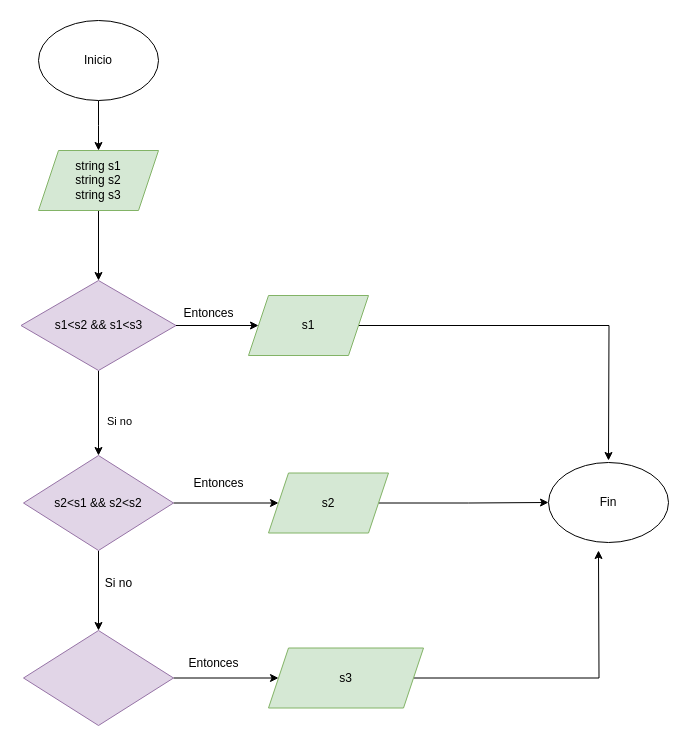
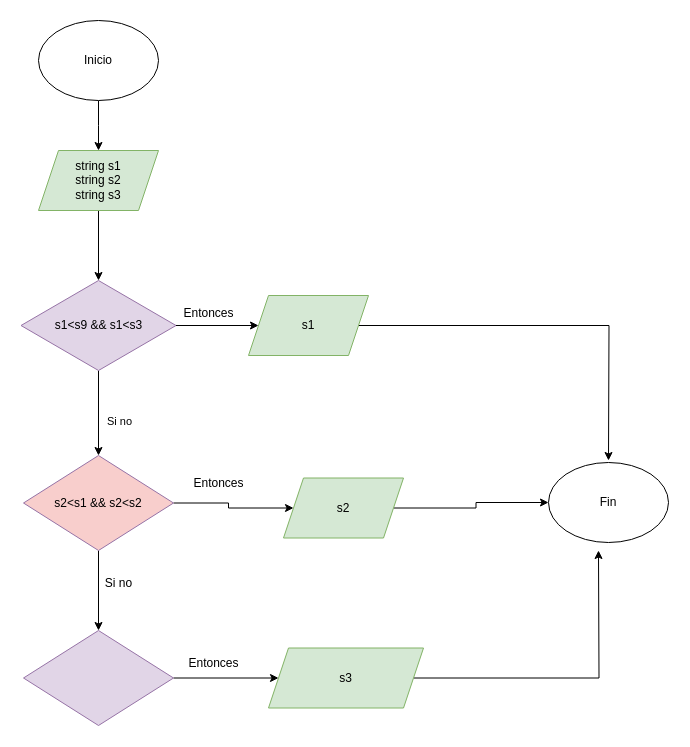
- <mxCell id="9" value="s1&amp;lt;s2 &amp;amp;&amp;amp; s1&amp;lt;s3" style="rhombus;whiteSpace=wrap;html=1;fillColor=#e1d5e7;strokeColor=#9673a6;" parent="1" vertex="1"><mxGeometry x="20.5" y="280" width="155" height="90" as="geometry" /></mxCell>
+ <mxCell id="9" value="s1&amp;lt;s9 &amp;amp;&amp;amp; s1&amp;lt;s3" style="rhombus;whiteSpace=wrap;html=1;fillColor=#e1d5e7;strokeColor=#9673a6;" parent="1" vertex="1"><mxGeometry x="20.5" y="280" width="155" height="90" as="geometry" /></mxCell>
- <mxCell id="15" value="s2&amp;lt;s1 &amp;amp;&amp;amp; s2&amp;lt;s2" style="rhombus;whiteSpace=wrap;html=1;fillColor=#e1d5e7;strokeColor=#9673a6;" parent="1" vertex="1"><mxGeometry x="23" y="455" width="150" height="95" as="geometry" /></mxCell>
+ <mxCell id="15" value="s2&amp;lt;s1 &amp;amp;&amp;amp; s2&amp;lt;s2" style="rhombus;whiteSpace=wrap;html=1;fillColor=#f8cecc;strokeColor=#9673a6;" parent="1" vertex="1"><mxGeometry x="23" y="455" width="150" height="95" as="geometry" /></mxCell>
- <mxCell id="17" value="s2" style="shape=parallelogram;perimeter=parallelogramPerimeter;whiteSpace=wrap;html=1;fixedSize=1;fillColor=#d5e8d4;strokeColor=#82b366;" parent="1" vertex="1"><mxGeometry x="268" y="472.5" width="120" height="60" as="geometry" /></mxCell>
+ <mxCell id="17" value="s2" style="shape=parallelogram;perimeter=parallelogramPerimeter;whiteSpace=wrap;html=1;fixedSize=1;fillColor=#d5e8d4;strokeColor=#82b366;" parent="1" vertex="1"><mxGeometry x="283" y="477.5" width="120" height="60" as="geometry" /></mxCell>
